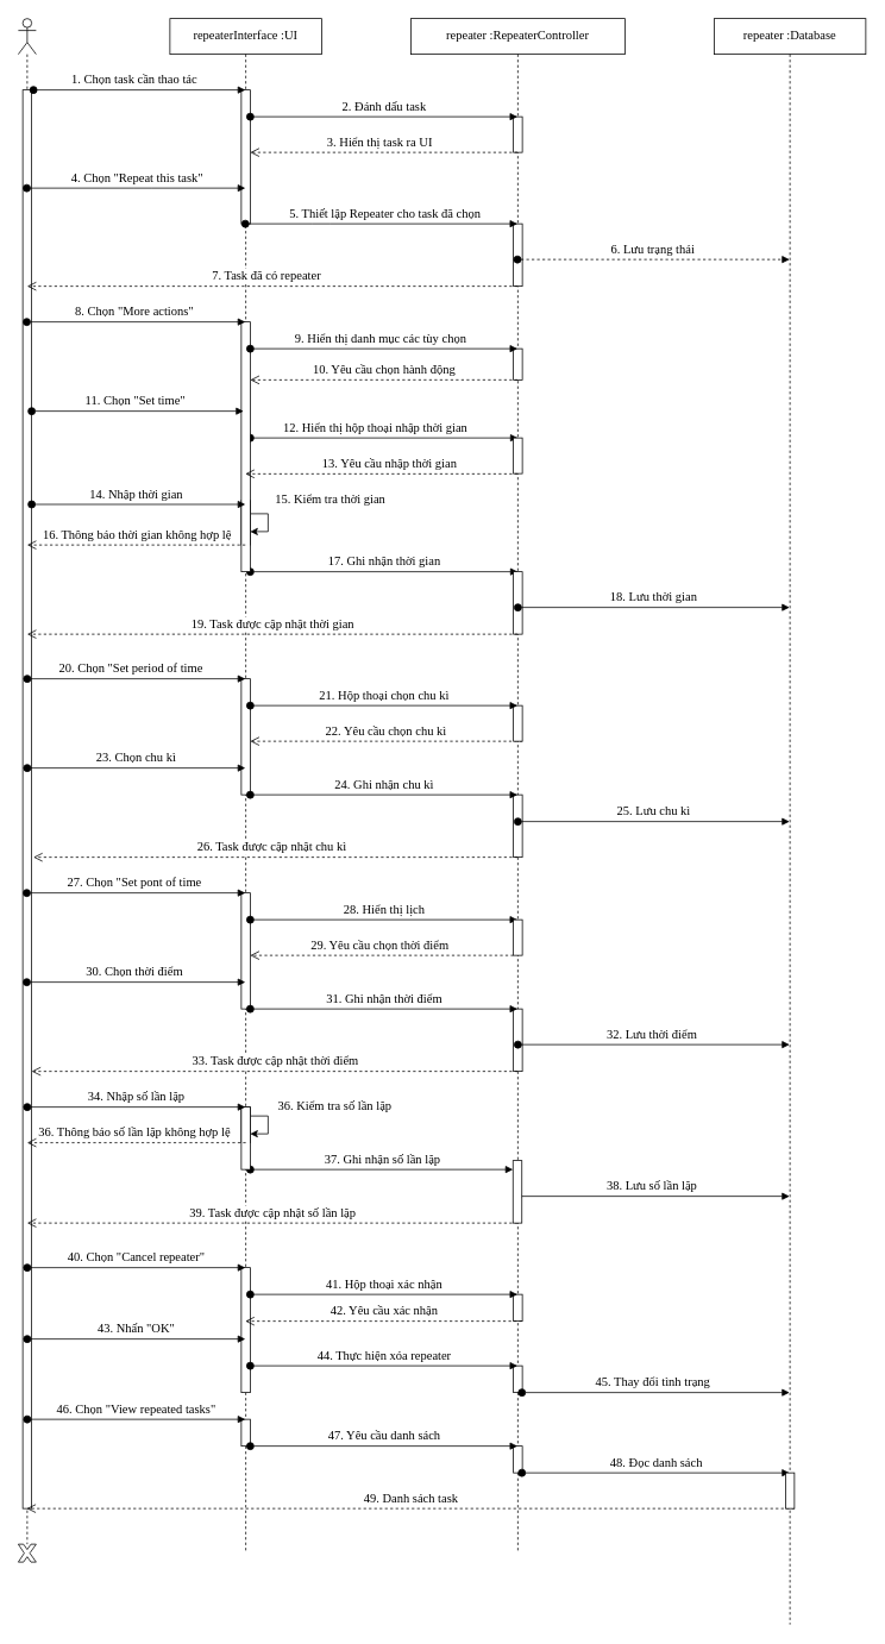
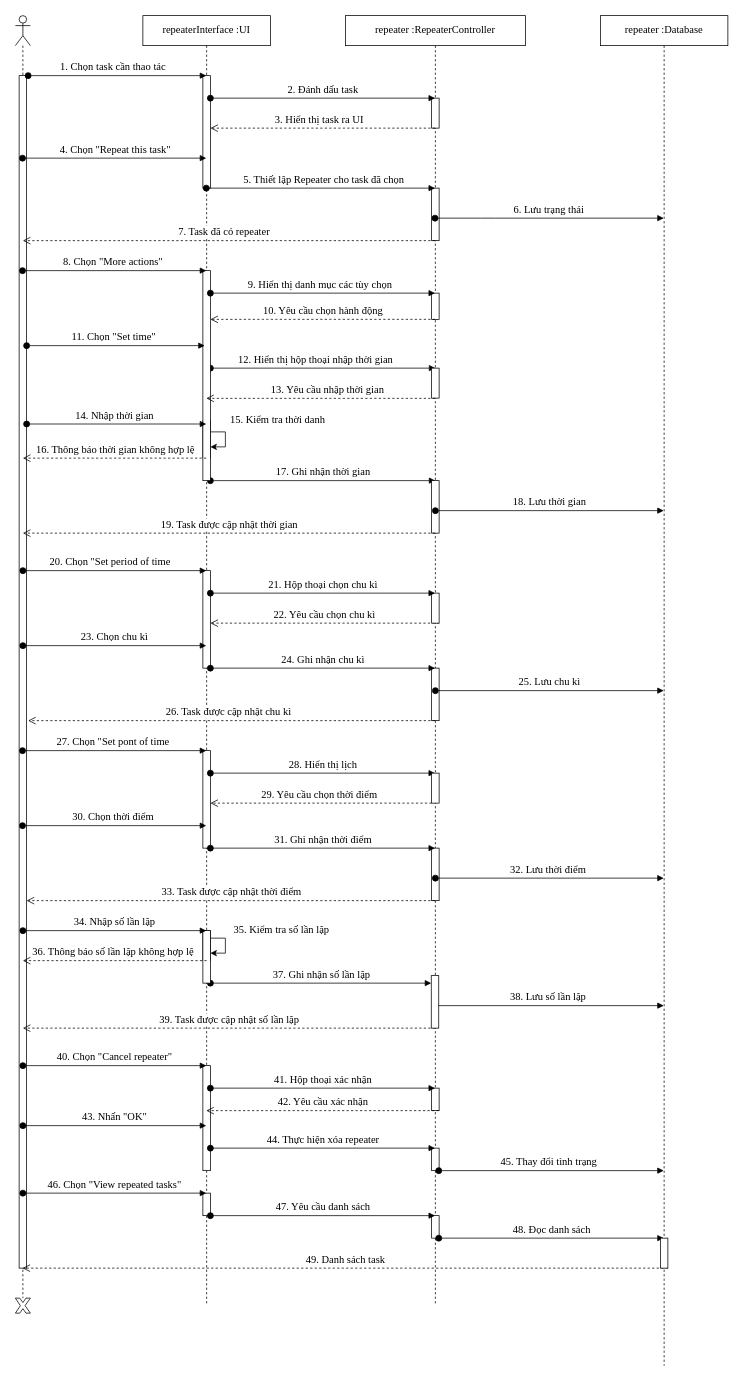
- <mxCell id="39" value="6. Lưu trạng thái" style="html=1;verticalAlign=bottom;startArrow=oval;startFill=1;endArrow=block;startSize=8;fontFamily=Verdana;fontSize=14;dashed=1;" parent="1" source="23" target="36" edge="1"><mxGeometry x="-0.015" width="60" relative="1" as="geometry"><mxPoint x="540" y="370" as="sourcePoint" /><mxPoint x="580" y="370" as="targetPoint" /><mxPoint x="1" as="offset" /><Array as="points"><mxPoint x="650" y="290" /></Array></mxGeometry></mxCell>
+ <mxCell id="39" value="6. Lưu trạng thái" style="html=1;verticalAlign=bottom;startArrow=oval;startFill=1;endArrow=block;startSize=8;fontFamily=Verdana;fontSize=14;" parent="1" source="23" target="36" edge="1"><mxGeometry x="-0.015" width="60" relative="1" as="geometry"><mxPoint x="540" y="370" as="sourcePoint" /><mxPoint x="580" y="370" as="targetPoint" /><mxPoint x="1" as="offset" /><Array as="points"><mxPoint x="650" y="290" /></Array></mxGeometry></mxCell>
- <mxCell id="48" value="15. Kiểm tra thời gian" style="text;html=1;strokeColor=none;fillColor=none;align=center;verticalAlign=middle;whiteSpace=wrap;rounded=0;fontFamily=Verdana;fontSize=14;" parent="1" vertex="1"><mxGeometry x="290" y="550" width="160" height="20" as="geometry" /></mxCell>
+ <mxCell id="48" value="15. Kiểm tra thời danh" style="text;html=1;strokeColor=none;fillColor=none;align=center;verticalAlign=middle;whiteSpace=wrap;rounded=0;fontFamily=Verdana;fontSize=14;" parent="1" vertex="1"><mxGeometry x="290" y="550" width="160" height="20" as="geometry" /></mxCell>
- <mxCell id="70" value="36. Kiểm tra số lần lặp" style="text;html=1;strokeColor=none;fillColor=none;align=center;verticalAlign=middle;whiteSpace=wrap;rounded=0;fontFamily=Verdana;fontSize=14;" parent="1" vertex="1"><mxGeometry x="290" y="1230" width="170" height="20" as="geometry" /></mxCell>
+ <mxCell id="70" value="35. Kiểm tra số lần lặp" style="text;html=1;strokeColor=none;fillColor=none;align=center;verticalAlign=middle;whiteSpace=wrap;rounded=0;fontFamily=Verdana;fontSize=14;" parent="1" vertex="1"><mxGeometry x="290" y="1230" width="170" height="20" as="geometry" /></mxCell>
